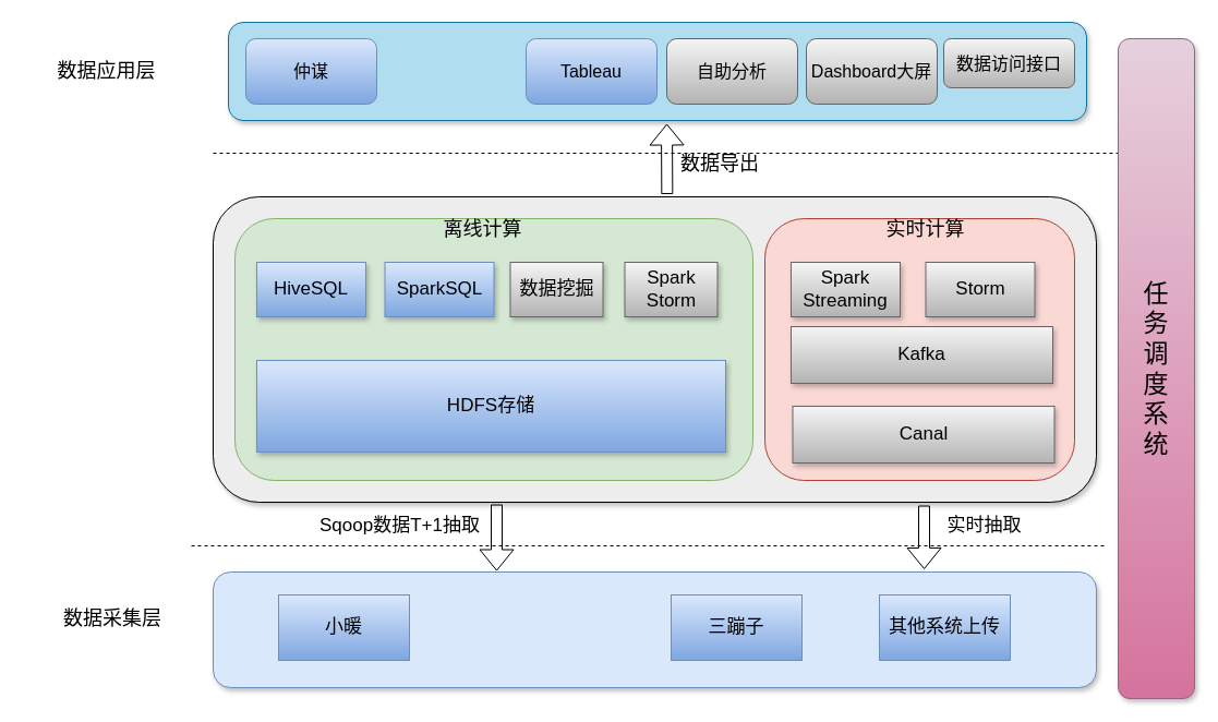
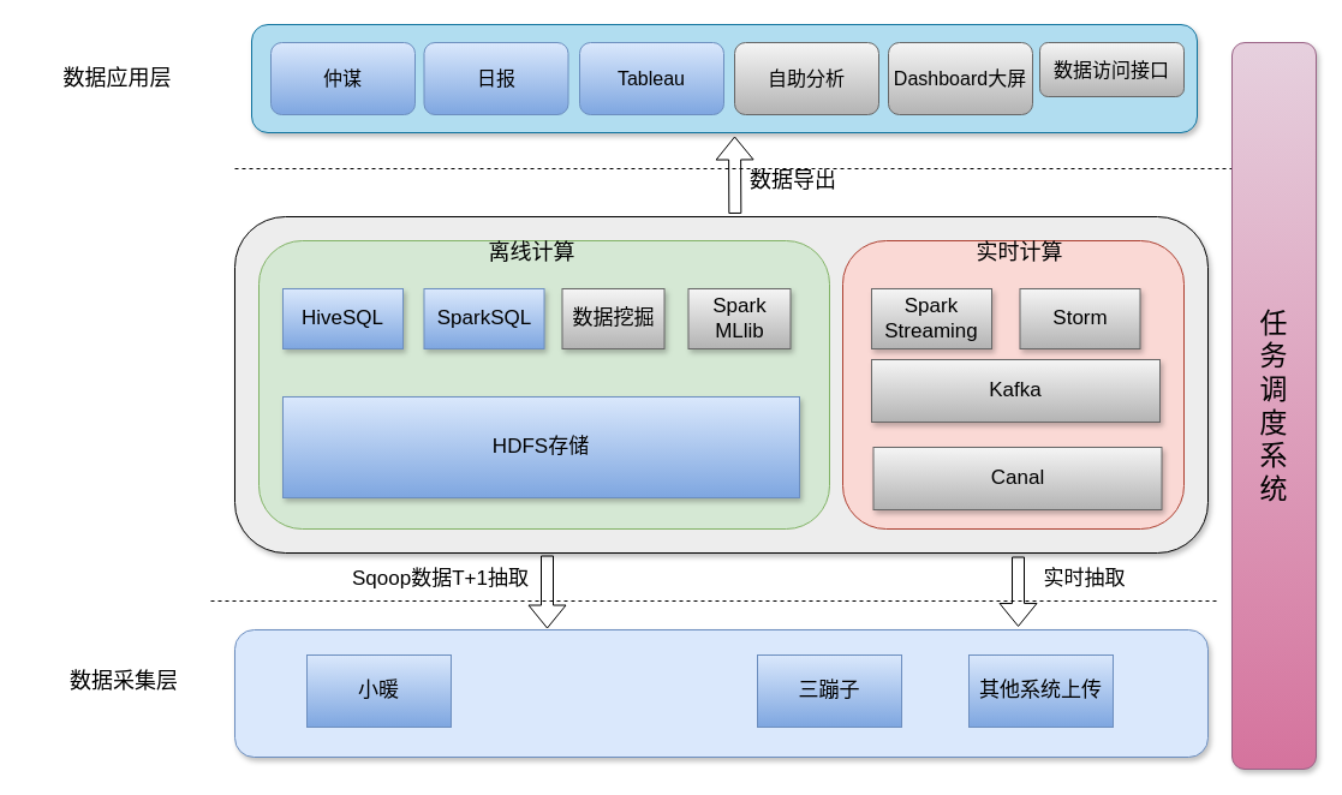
+ <mxCell id="16" value="&lt;font style=&quot;font-size: 16px&quot;&gt;日报&lt;/font&gt;" style="rounded=1;whiteSpace=wrap;html=1;gradientColor=#7ea6e0;fillColor=#dae8fc;strokeColor=#6c8ebf;" vertex="1" parent="1"><mxGeometry x="352.5" y="35" width="120" height="60" as="geometry" /></mxCell>
- <mxCell id="27" value="&lt;font style=&quot;font-size: 17px&quot;&gt;Spark&lt;br&gt;Storm&lt;/font&gt;" style="rounded=0;whiteSpace=wrap;html=1;shadow=1;glass=0;fillColor=#f5f5f5;gradientColor=#b3b3b3;strokeColor=#666666;" vertex="1" parent="1"><mxGeometry x="572.5" y="240" width="85" height="50" as="geometry" /></mxCell>
+ <mxCell id="27" value="&lt;font style=&quot;font-size: 17px&quot;&gt;Spark&lt;br&gt;MLlib&lt;/font&gt;" style="rounded=0;whiteSpace=wrap;html=1;shadow=1;glass=0;fillColor=#f5f5f5;gradientColor=#b3b3b3;strokeColor=#666666;" vertex="1" parent="1"><mxGeometry x="572.5" y="240" width="85" height="50" as="geometry" /></mxCell>
- <mxCell id="31" value="&lt;font style=&quot;font-size: 17px&quot;&gt;三蹦子&lt;/font&gt;" style="rounded=0;whiteSpace=wrap;html=1;gradientColor=#7ea6e0;fillColor=#dae8fc;strokeColor=#6c8ebf;" vertex="1" parent="1"><mxGeometry x="615" y="545" width="120" height="60" as="geometry" /></mxCell>
+ <mxCell id="31" value="&lt;font style=&quot;font-size: 17px&quot;&gt;三蹦子&lt;/font&gt;" style="rounded=0;whiteSpace=wrap;html=1;gradientColor=#7ea6e0;fillColor=#dae8fc;strokeColor=#6c8ebf;" vertex="1" parent="1"><mxGeometry x="630" y="545" width="120" height="60" as="geometry" /></mxCell>
